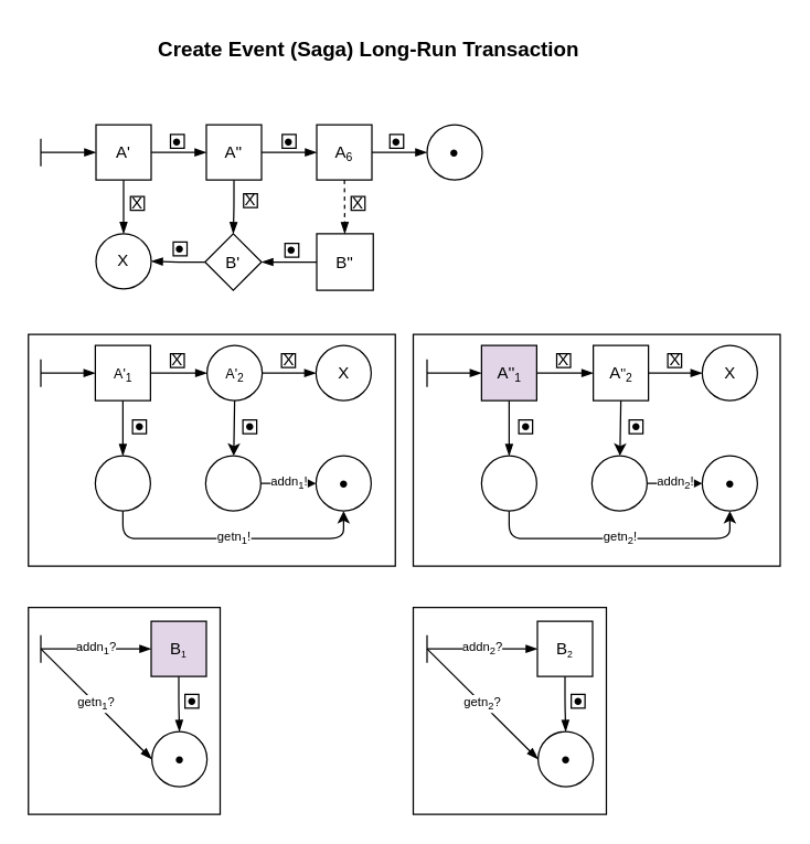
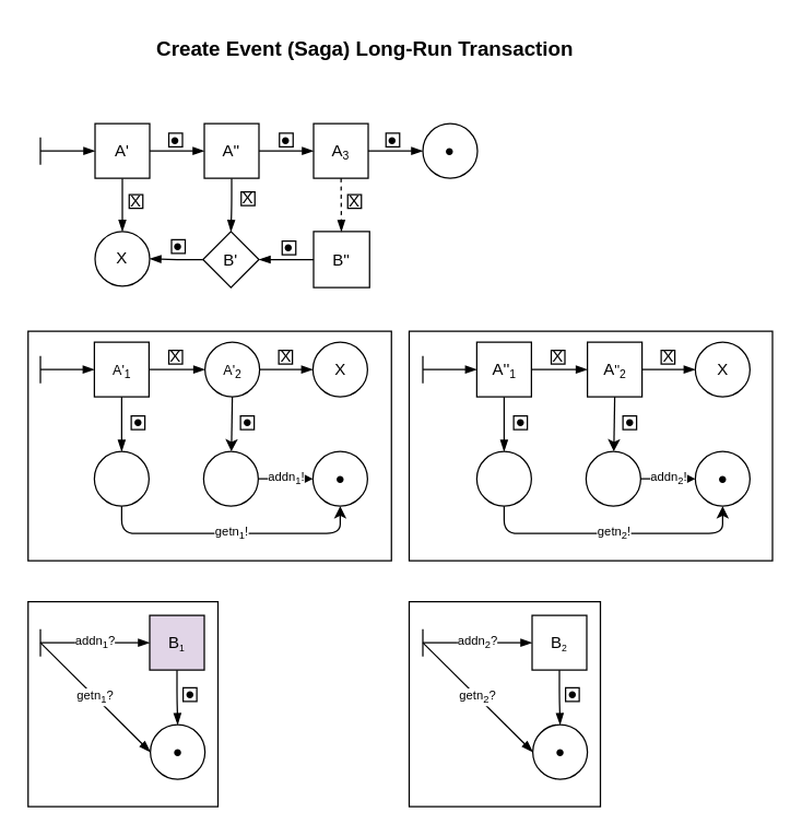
- <mxCell id="9" value="A&lt;span style=&quot;font-size: 10px;&quot;&gt;&lt;sub&gt;6&lt;/sub&gt;&lt;/span&gt;" style="whiteSpace=wrap;html=1;aspect=fixed;" parent="1" vertex="1"><mxGeometry x="229" y="90" width="40" height="40" as="geometry" /></mxCell>
+ <mxCell id="9" value="A&lt;span style=&quot;font-size: 10px;&quot;&gt;&lt;sub&gt;3&lt;/sub&gt;&lt;/span&gt;" style="whiteSpace=wrap;html=1;aspect=fixed;" parent="1" vertex="1"><mxGeometry x="229" y="90" width="40" height="40" as="geometry" /></mxCell>
- <mxCell id="52" value="A''&lt;span style=&quot;font-size: 10px;&quot;&gt;&lt;sub&gt;1&lt;/sub&gt;&lt;/span&gt;" style="whiteSpace=wrap;html=1;aspect=fixed;fillColor=#e1d5e7;" parent="51" vertex="1"><mxGeometry x="39.5" width="40" height="40" as="geometry" /></mxCell>
+ <mxCell id="52" value="A''&lt;span style=&quot;font-size: 10px;&quot;&gt;&lt;sub&gt;1&lt;/sub&gt;&lt;/span&gt;" style="whiteSpace=wrap;html=1;aspect=fixed;" parent="51" vertex="1"><mxGeometry x="39.5" width="40" height="40" as="geometry" /></mxCell>
